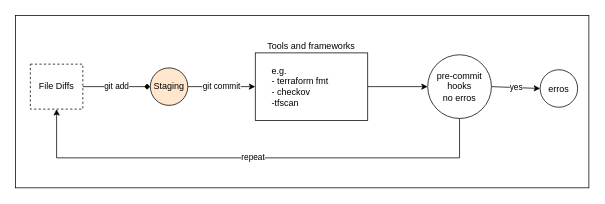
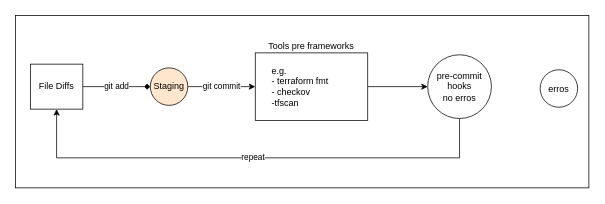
- <mxCell id="8" value="Tools and frameworks" style="rounded=0;whiteSpace=wrap;html=1;labelPosition=center;verticalLabelPosition=top;align=center;verticalAlign=bottom;" parent="1" vertex="1"><mxGeometry x="340" y="70" width="150" height="90" as="geometry" /></mxCell>
+ <mxCell id="8" value="Tools pre frameworks" style="rounded=0;whiteSpace=wrap;html=1;labelPosition=center;verticalLabelPosition=top;align=center;verticalAlign=bottom;" parent="1" vertex="1"><mxGeometry x="340" y="70" width="150" height="90" as="geometry" /></mxCell>
- <mxCell id="4" value="File Diffs" style="rounded=0;whiteSpace=wrap;html=1;dashed=1;" parent="1" vertex="1"><mxGeometry x="40" y="85" width="70" height="60" as="geometry" /></mxCell>
+ <mxCell id="4" value="File Diffs" style="rounded=0;whiteSpace=wrap;html=1;" parent="1" vertex="1"><mxGeometry x="40" y="85" width="70" height="60" as="geometry" /></mxCell>
- <mxCell id="10" value="yes" style="edgeStyle=none;html=1;exitX=1;exitY=0.5;exitDx=0;exitDy=0;entryX=0;entryY=0.5;entryDx=0;entryDy=0;" parent="1" source="12" target="13" edge="1"><mxGeometry relative="1" as="geometry" /></mxCell>
